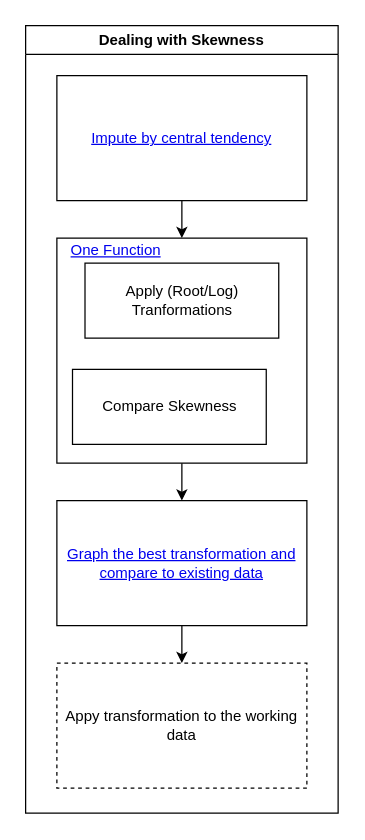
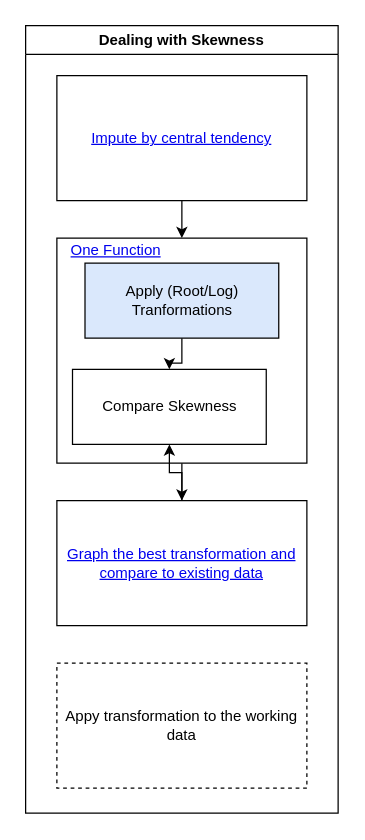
- <mxCell id="8" value="Apply (Root/Log) Tranformations" style="rounded=0;whiteSpace=wrap;html=1;" parent="2" vertex="1"><mxGeometry x="47.5" y="190" width="155" height="60" as="geometry" /></mxCell>
+ <mxCell id="8" value="Apply (Root/Log) Tranformations" style="rounded=0;whiteSpace=wrap;html=1;fillColor=#dae8fc;" parent="2" vertex="1"><mxGeometry x="47.5" y="190" width="155" height="60" as="geometry" /></mxCell>
+ <mxCell id="7" value="" style="edgeStyle=orthogonalEdgeStyle;rounded=0;orthogonalLoop=1;jettySize=auto;html=1;" parent="2" source="8" target="9" edge="1"><mxGeometry relative="1" as="geometry" /></mxCell>
- <mxCell id="11" value="" style="edgeStyle=orthogonalEdgeStyle;rounded=0;orthogonalLoop=1;jettySize=auto;html=1;" parent="2" source="12" target="13" edge="1"><mxGeometry relative="1" as="geometry" /></mxCell>
+ <mxCell id="11" value="" style="edgeStyle=orthogonalEdgeStyle;rounded=0;orthogonalLoop=1;jettySize=auto;html=1;" parent="2" source="12" target="9" edge="1"><mxGeometry relative="1" as="geometry" /></mxCell>
